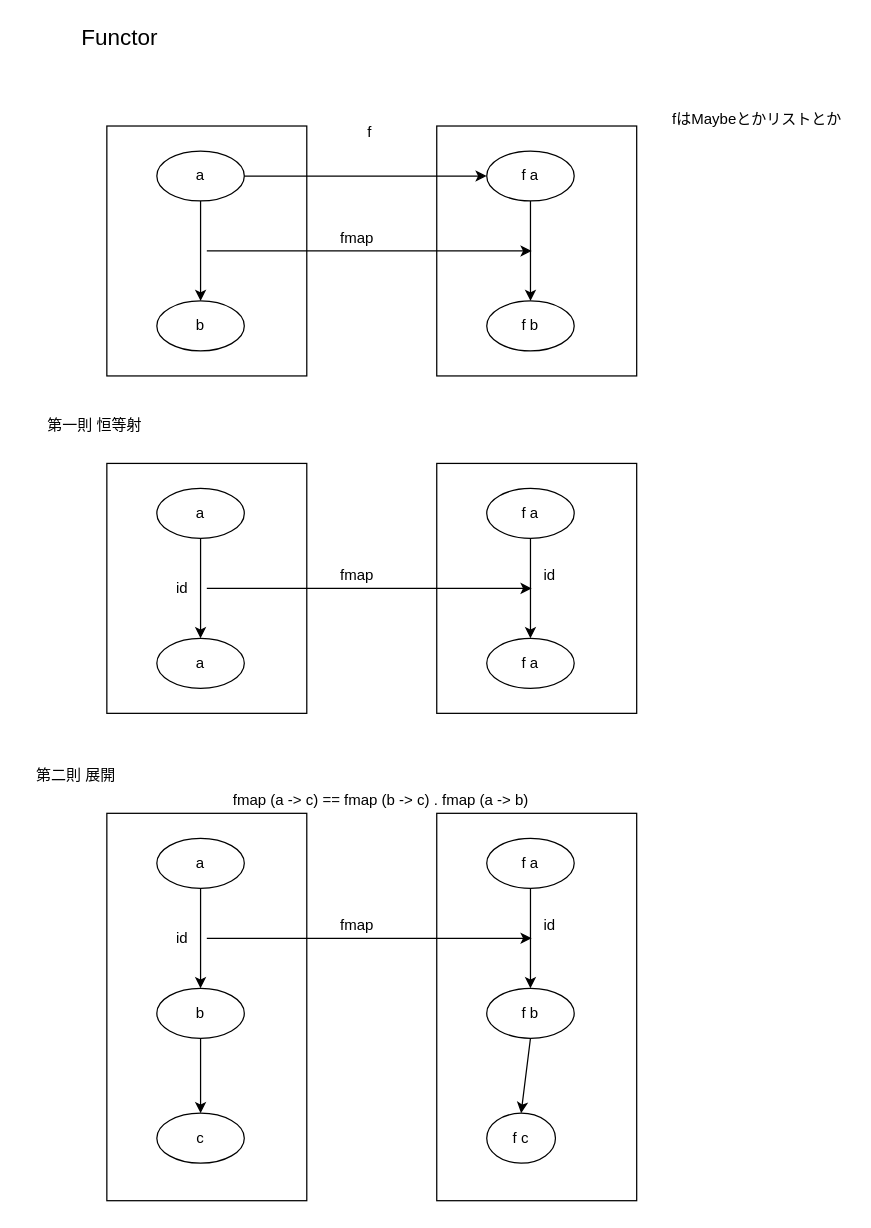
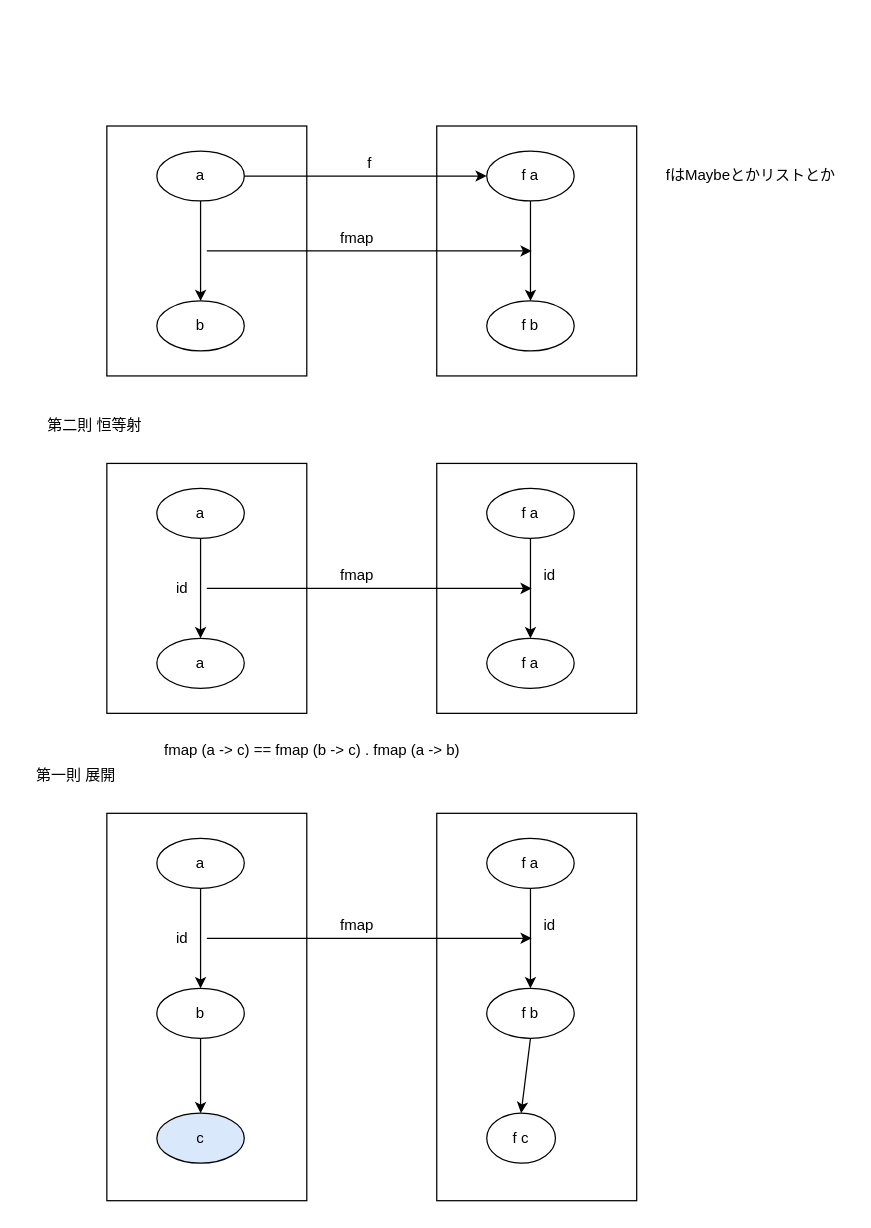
- <mxCell id="2" value="&lt;font style=&quot;font-size: 18px&quot;&gt;Functor&lt;/font&gt;" style="text;html=1;align=center;verticalAlign=middle;resizable=0;points=[];autosize=1;" vertex="1" parent="1"><mxGeometry x="55" y="20" width="80" height="20" as="geometry" /></mxCell>
- <mxCell id="14" value="fはMaybeとかリストとか" style="text;html=1;align=center;verticalAlign=middle;resizable=0;points=[];autosize=1;" vertex="1" parent="1"><mxGeometry x="530" y="85" width="150" height="20" as="geometry" /></mxCell>
+ <mxCell id="14" value="fはMaybeとかリストとか" style="text;html=1;align=center;verticalAlign=middle;resizable=0;points=[];autosize=1;" vertex="1" parent="1"><mxGeometry x="525" y="130" width="150" height="20" as="geometry" /></mxCell>
- <mxCell id="41" value="f" style="text;html=1;align=center;verticalAlign=middle;resizable=0;points=[];autosize=1;" vertex="1" parent="1"><mxGeometry x="285" y="95" width="20" height="20" as="geometry" /></mxCell>
+ <mxCell id="41" value="f" style="text;html=1;align=center;verticalAlign=middle;resizable=0;points=[];autosize=1;" vertex="1" parent="1"><mxGeometry x="285" y="120" width="20" height="20" as="geometry" /></mxCell>
- <mxCell id="13" value="第一則 恒等射" style="text;html=1;align=center;verticalAlign=middle;resizable=0;points=[];autosize=1;" vertex="1" parent="1"><mxGeometry x="30" y="330" width="90" height="20" as="geometry" /></mxCell>
+ <mxCell id="13" value="第二則 恒等射" style="text;html=1;align=center;verticalAlign=middle;resizable=0;points=[];autosize=1;" vertex="1" parent="1"><mxGeometry x="30" y="330" width="90" height="20" as="geometry" /></mxCell>
- <mxCell id="27" value="第二則 展開" style="text;html=1;align=center;verticalAlign=middle;resizable=0;points=[];autosize=1;" vertex="1" parent="1"><mxGeometry x="20" y="610" width="80" height="20" as="geometry" /></mxCell>
+ <mxCell id="27" value="第一則 展開" style="text;html=1;align=center;verticalAlign=middle;resizable=0;points=[];autosize=1;" vertex="1" parent="1"><mxGeometry x="20" y="610" width="80" height="20" as="geometry" /></mxCell>
- <mxCell id="46" value="fmap (a -&amp;gt; c) == fmap (b -&amp;gt; c) . fmap (a -&amp;gt; b)" style="text;html=1;align=center;verticalAlign=middle;resizable=0;points=[];autosize=1;" vertex="1" parent="1"><mxGeometry x="179" y="630" width="250" height="20" as="geometry" /></mxCell>
+ <mxCell id="46" value="fmap (a -&amp;gt; c) == fmap (b -&amp;gt; c) . fmap (a -&amp;gt; b)" style="text;html=1;align=center;verticalAlign=middle;resizable=0;points=[];autosize=1;" vertex="1" parent="1"><mxGeometry x="124" y="590" width="250" height="20" as="geometry" /></mxCell>
- <mxCell id="42" value="c" style="ellipse;whiteSpace=wrap;html=1;" vertex="1" parent="1"><mxGeometry x="125" y="890" width="70" height="40" as="geometry" /></mxCell>
+ <mxCell id="42" value="c" style="ellipse;whiteSpace=wrap;html=1;fillColor=#dae8fc;" vertex="1" parent="1"><mxGeometry x="125" y="890" width="70" height="40" as="geometry" /></mxCell>
